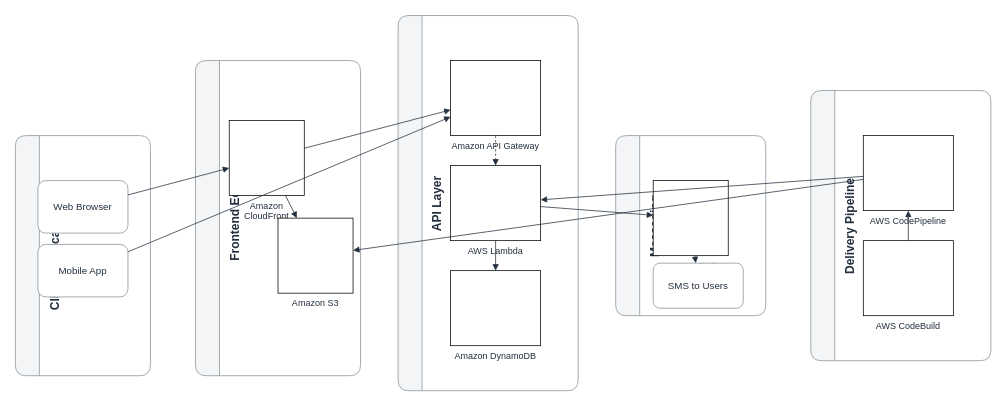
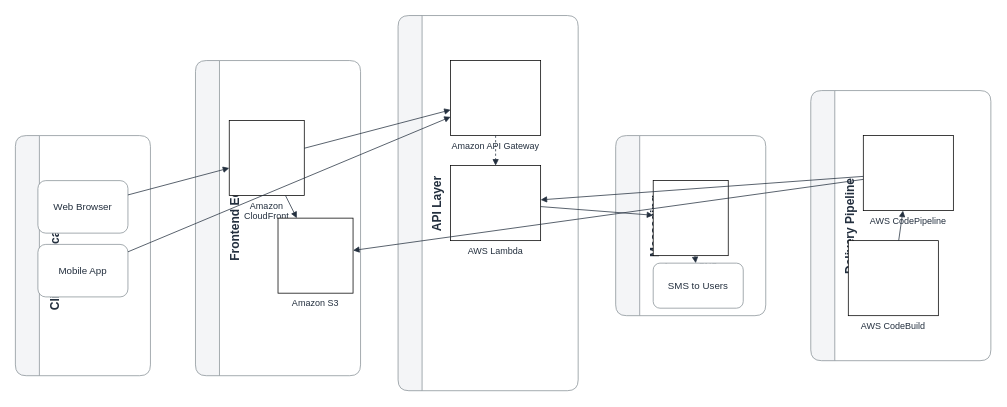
- <mxCell id="23" edge="1" parent="1" source="10" target="11" style="endArrow=block;endFill=1;strokeColor=#232F3E;"><mxGeometry relative="1" as="geometry" /></mxCell>
- <mxCell id="17" value="AWS CodeBuild" style="shape=mxgraph.aws2025.AWSCodeBuild;verticalLabelPosition=bottom;verticalAlign=top;align=center;html=1;whiteSpace=wrap;fontColor=#232F3E;fontSize=12;" vertex="1" parent="15"><mxGeometry x="70" y="200" width="120" height="100" as="geometry" /></mxCell>
+ <mxCell id="17" value="AWS CodeBuild" style="shape=mxgraph.aws2025.AWSCodeBuild;verticalLabelPosition=bottom;verticalAlign=top;align=center;html=1;whiteSpace=wrap;fontColor=#232F3E;fontSize=12;" vertex="1" parent="15"><mxGeometry x="50" y="200" width="120" height="100" as="geometry" /></mxCell>
- <mxCell id="11" value="Amazon DynamoDB" style="shape=mxgraph.aws2025.AmazonDynamoDB;verticalLabelPosition=bottom;verticalAlign=top;align=center;html=1;whiteSpace=wrap;fontColor=#232F3E;fontSize=12;" vertex="1" parent="8"><mxGeometry x="70" y="340" width="120" height="100" as="geometry" /></mxCell>
